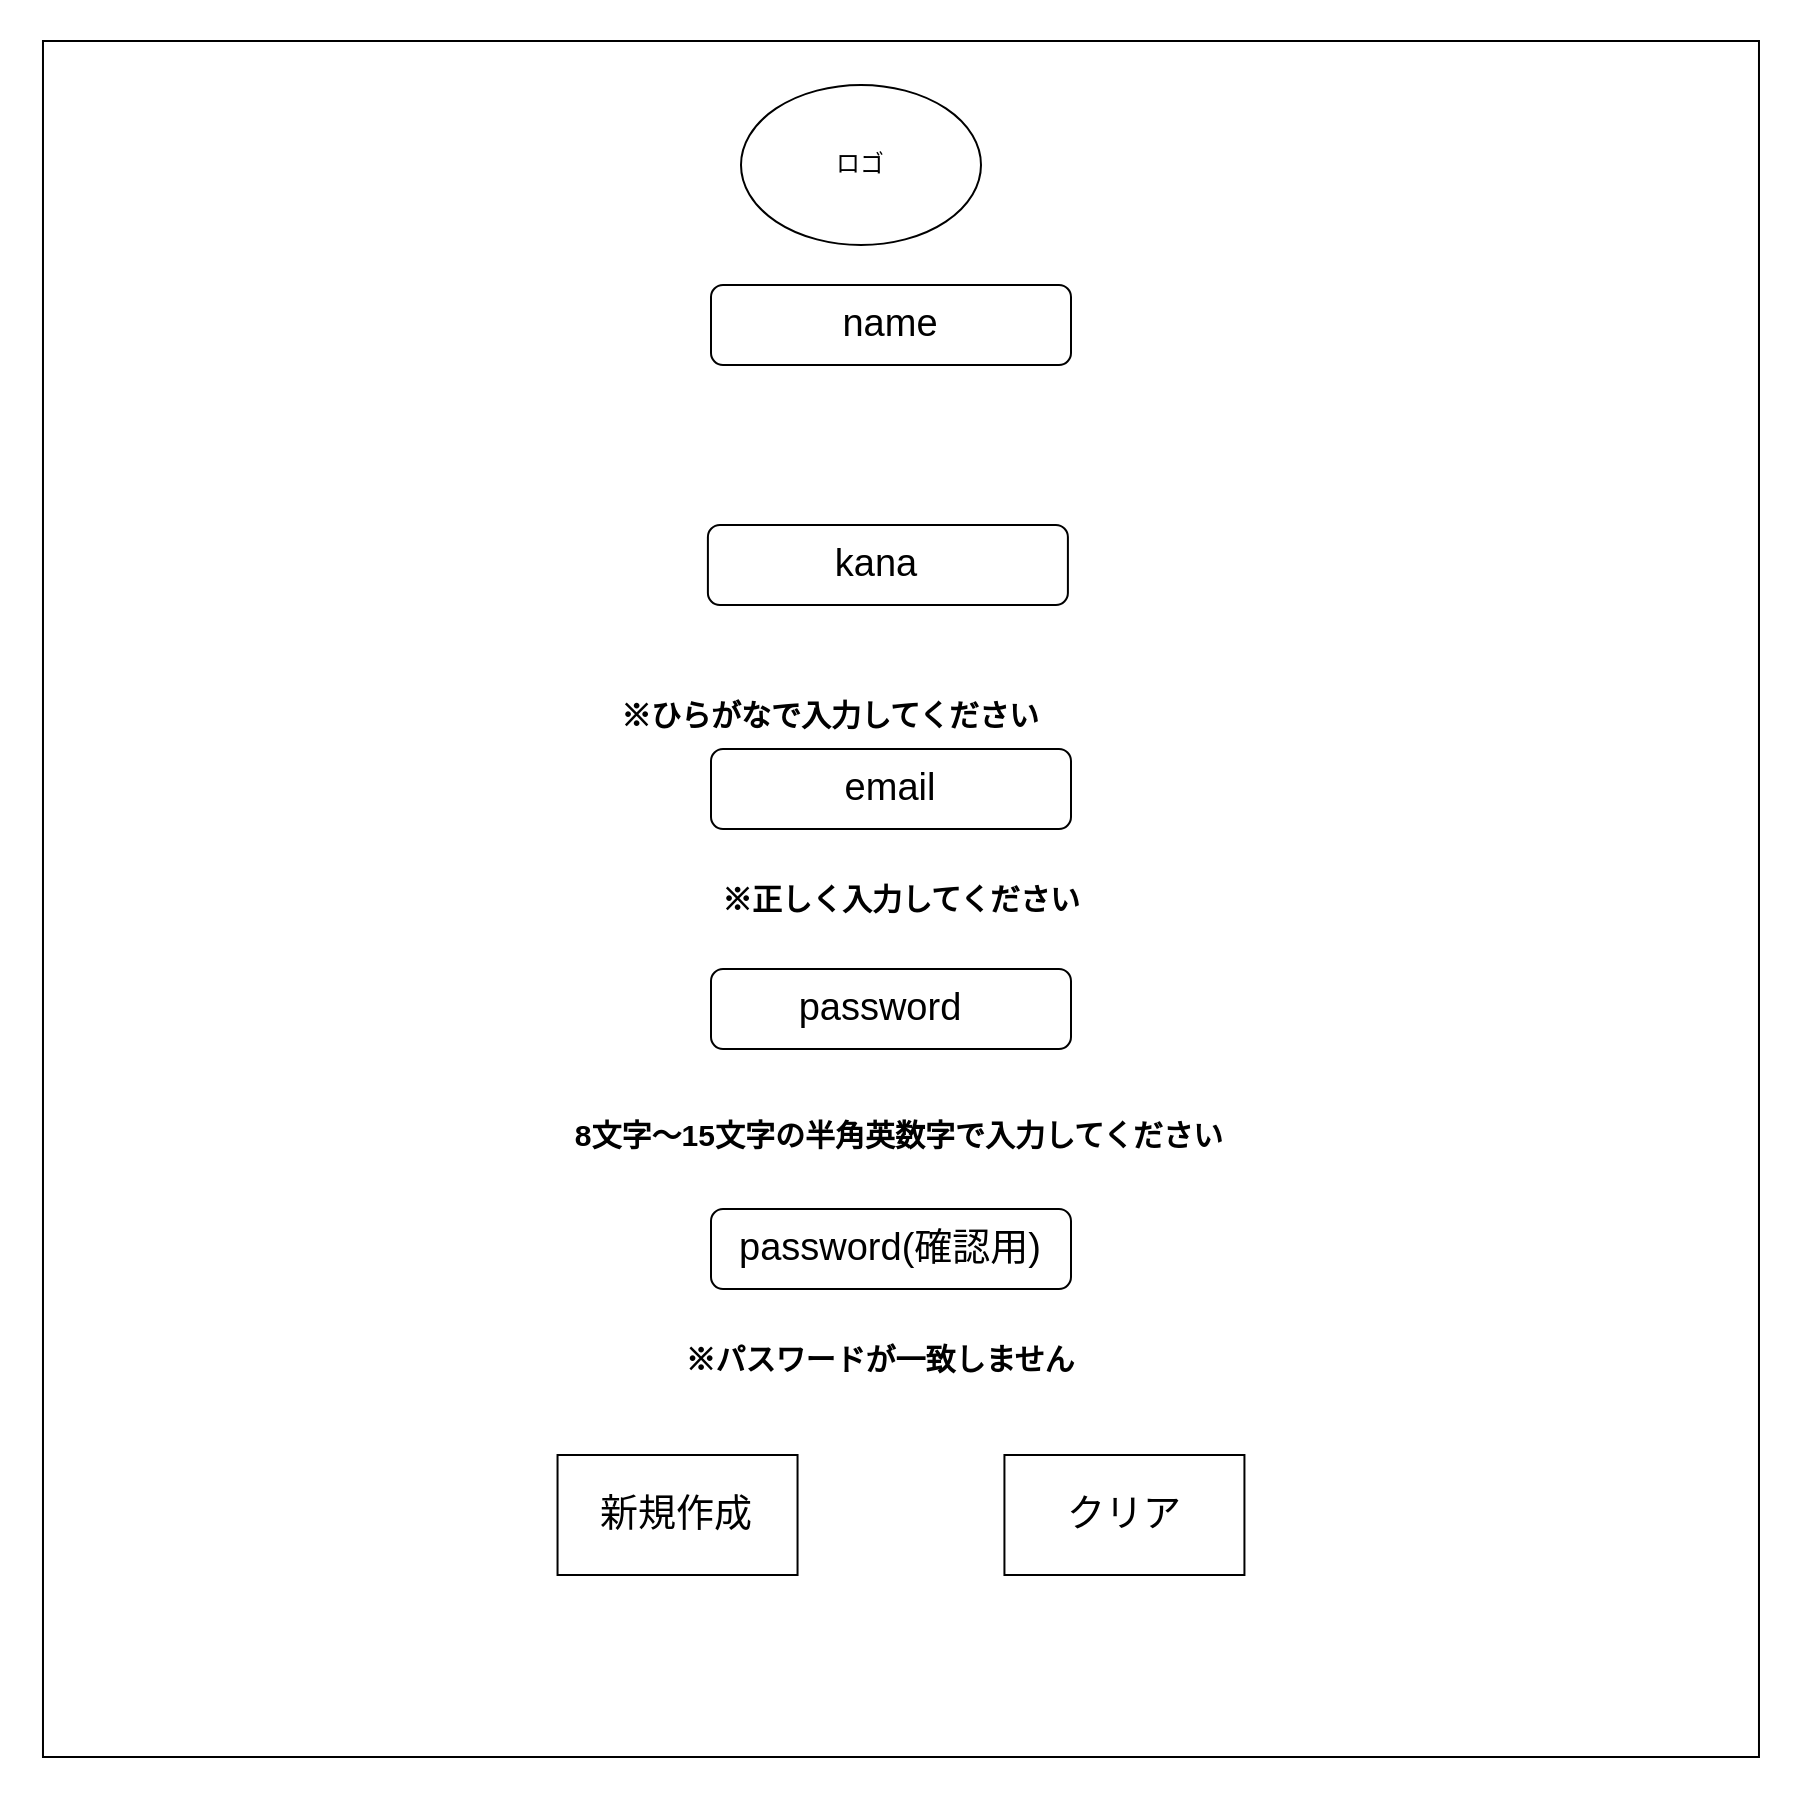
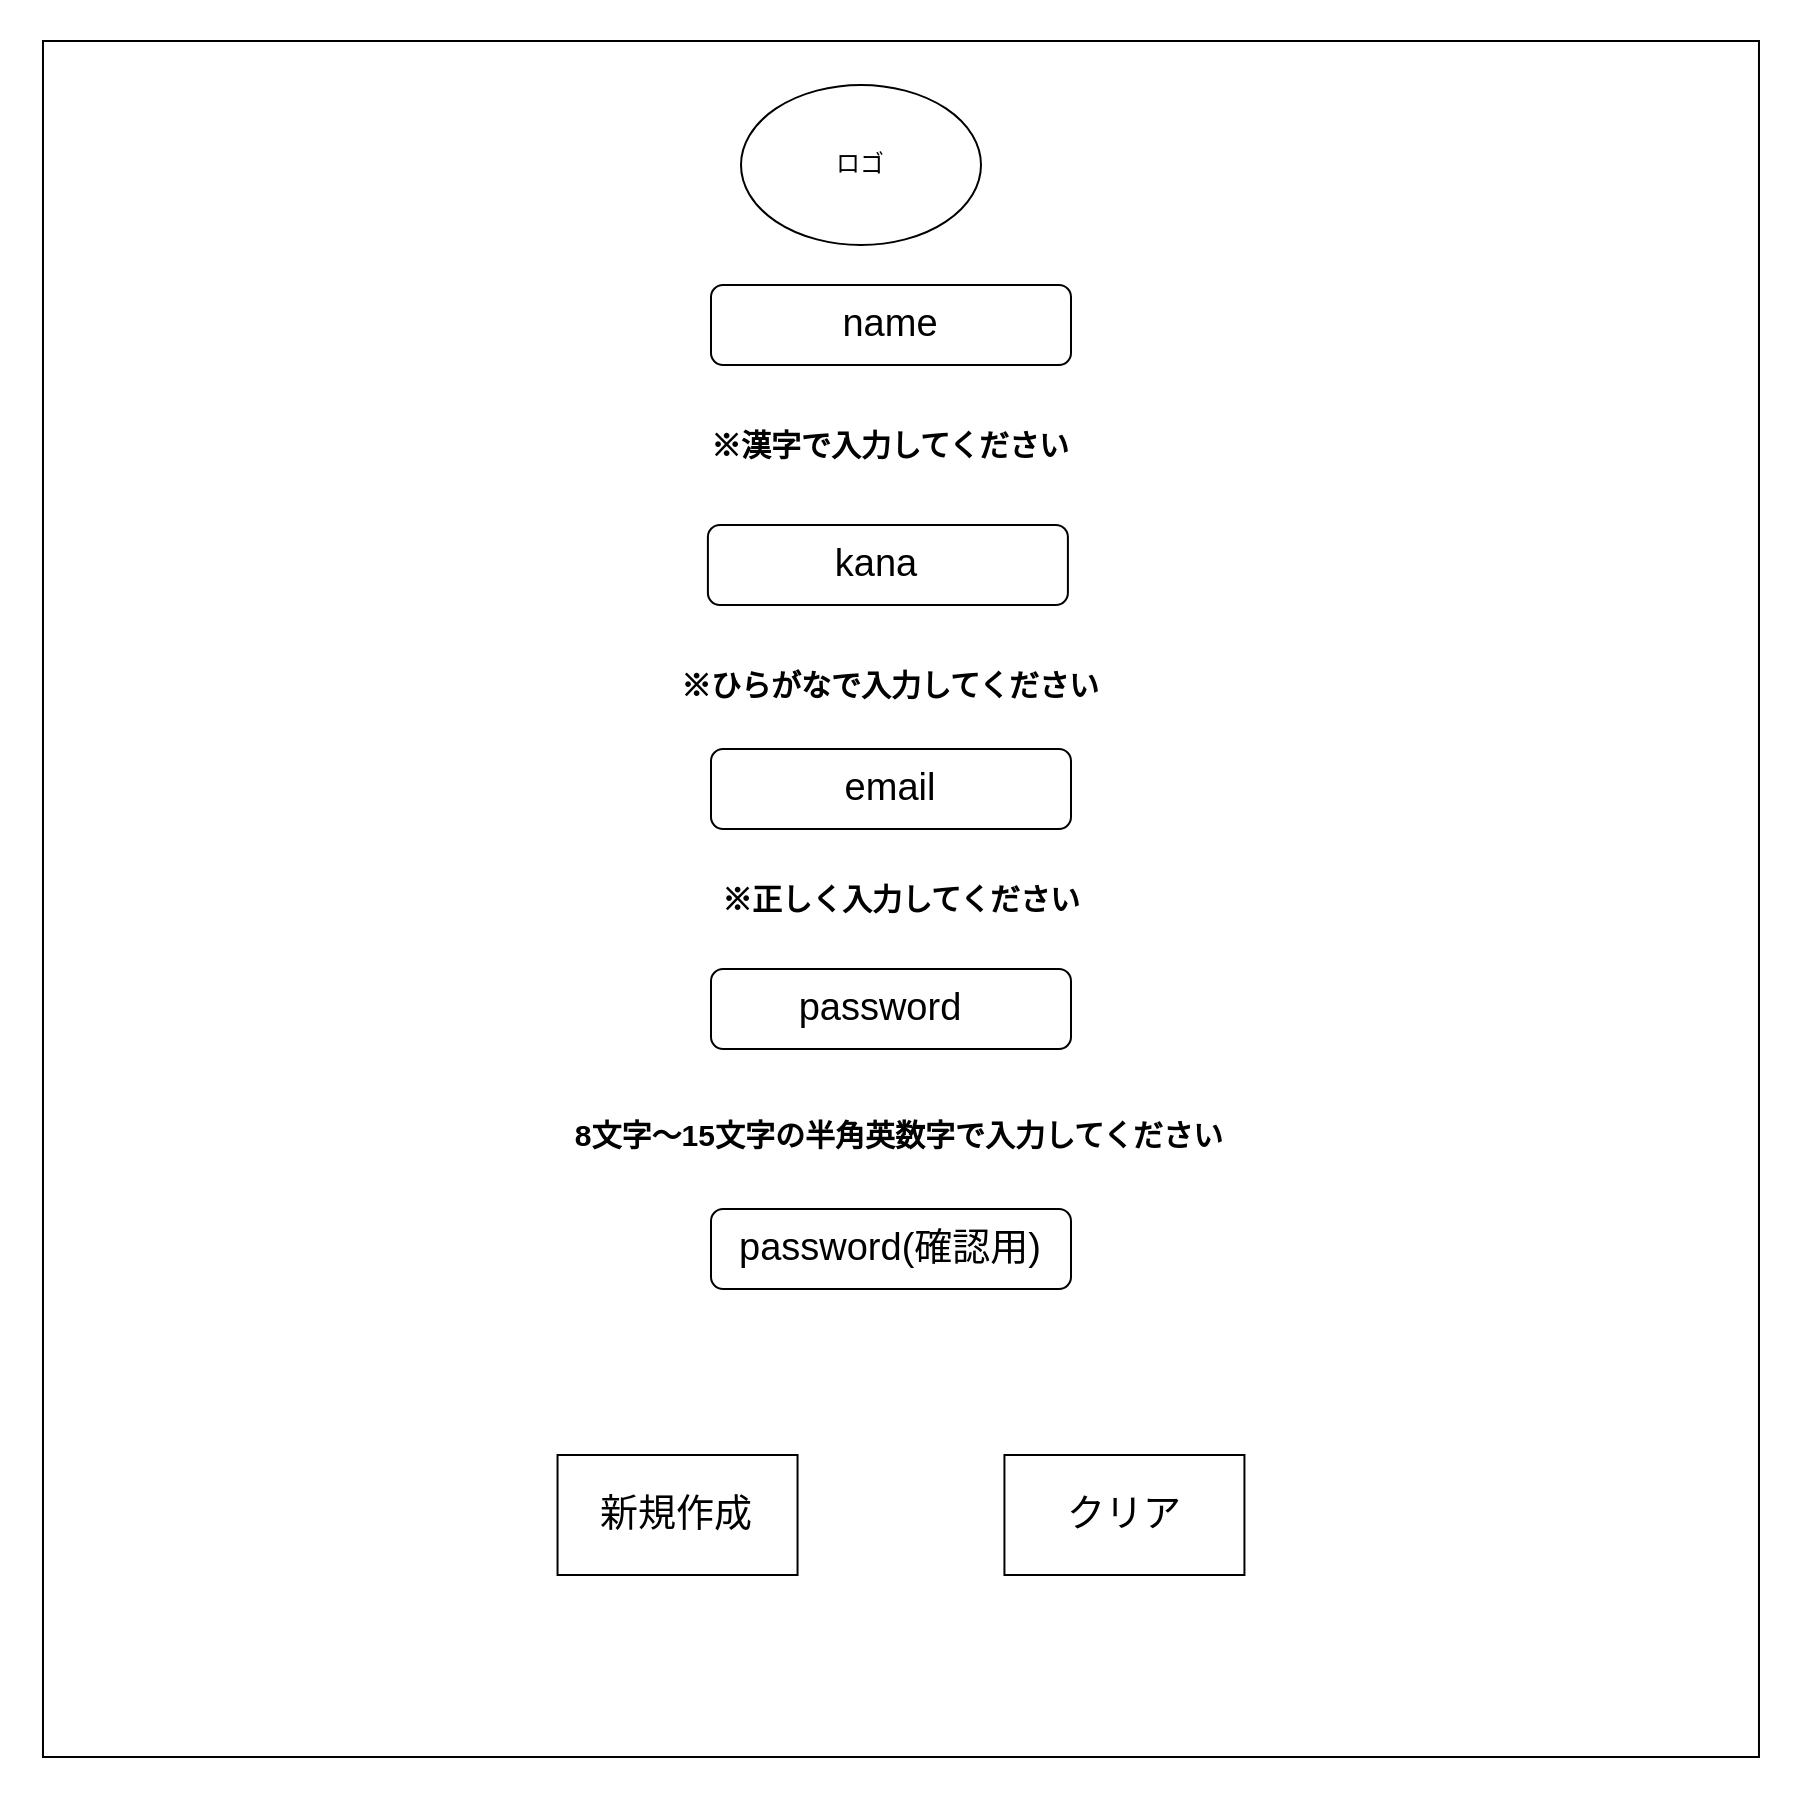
+ <mxCell id="17" value="&lt;font style=&quot;vertical-align: inherit&quot;&gt;&lt;font style=&quot;vertical-align: inherit&quot;&gt;※漢字で入力してください&lt;/font&gt;&lt;/font&gt;" style="text;html=1;strokeColor=none;fillColor=none;align=center;verticalAlign=middle;whiteSpace=wrap;rounded=0;fontStyle=1;fontSize=15;" parent="1" vertex="1"><mxGeometry x="350" y="212" width="190" height="20" as="geometry" /></mxCell>
- <mxCell id="13" value="※ひらがなで入力してください" style="text;html=1;strokeColor=none;fillColor=none;align=center;verticalAlign=middle;whiteSpace=wrap;rounded=0;fontStyle=1;fontSize=15;" vertex="1" parent="1"><mxGeometry x="305" y="347" width="220" height="20" as="geometry" /></mxCell>
+ <mxCell id="13" value="※ひらがなで入力してください" style="text;html=1;strokeColor=none;fillColor=none;align=center;verticalAlign=middle;whiteSpace=wrap;rounded=0;fontStyle=1;fontSize=15;" vertex="1" parent="1"><mxGeometry x="335" y="332" width="220" height="20" as="geometry" /></mxCell>
- <mxCell id="11" value="※パスワードが一致しません" style="text;html=1;strokeColor=none;fillColor=none;align=center;verticalAlign=middle;whiteSpace=wrap;rounded=0;fontStyle=1;fontSize=15;" parent="1" vertex="1"><mxGeometry x="340" y="669" width="200" height="20" as="geometry" /></mxCell>
